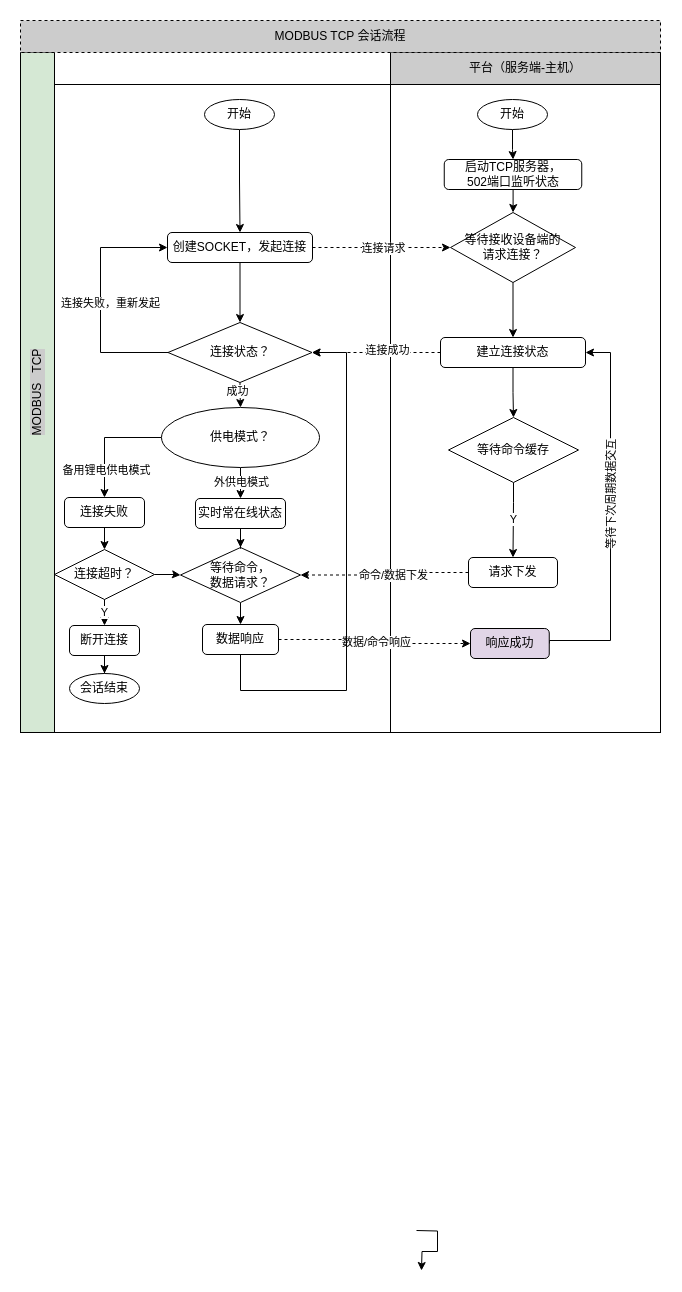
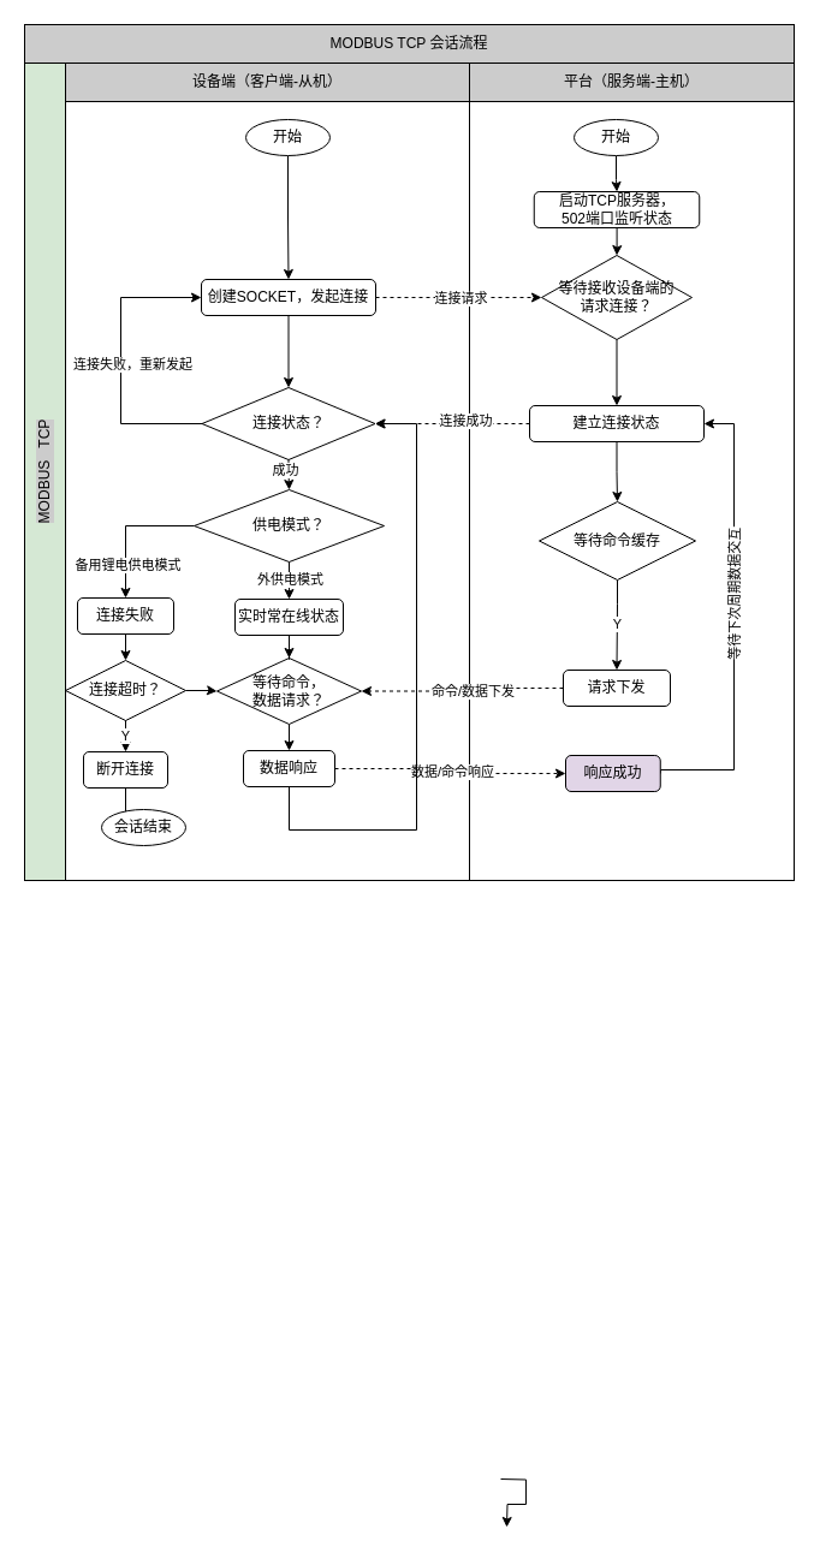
- <mxCell id="61" value="MODBUS TCP 会话流程" style="rounded=0;whiteSpace=wrap;html=1;fillColor=#CCCCCC;dashed=1;" vertex="1" parent="1"><mxGeometry x="20" y="20" width="640" height="32" as="geometry" /></mxCell>
+ <mxCell id="61" value="MODBUS TCP 会话流程" style="rounded=0;whiteSpace=wrap;html=1;fillColor=#CCCCCC;" vertex="1" parent="1"><mxGeometry x="20" y="20" width="640" height="32" as="geometry" /></mxCell>
+ <mxCell id="59" value="设备端（客户端-从机）" style="rounded=0;whiteSpace=wrap;html=1;fillColor=#CCCCCC;" vertex="1" parent="1"><mxGeometry x="54" y="52" width="336" height="32" as="geometry" /></mxCell>
- <mxCell id="40" value="供电模式？" style="ellipse;whiteSpace=wrap;html=1;" vertex="1" parent="1"><mxGeometry x="161" y="407" width="158" height="60" as="geometry" /></mxCell>
+ <mxCell id="40" value="供电模式？" style="rhombus;whiteSpace=wrap;html=1;" vertex="1" parent="1"><mxGeometry x="161" y="407" width="158" height="60" as="geometry" /></mxCell>
- <mxCell id="53" value="会话结束" style="ellipse;whiteSpace=wrap;html=1;" vertex="1" parent="1"><mxGeometry x="69" y="673" width="70" height="30" as="geometry" /></mxCell>
+ <mxCell id="53" value="会话结束" style="ellipse;whiteSpace=wrap;html=1;" vertex="1" parent="1"><mxGeometry x="84" y="673" width="70" height="30" as="geometry" /></mxCell>
